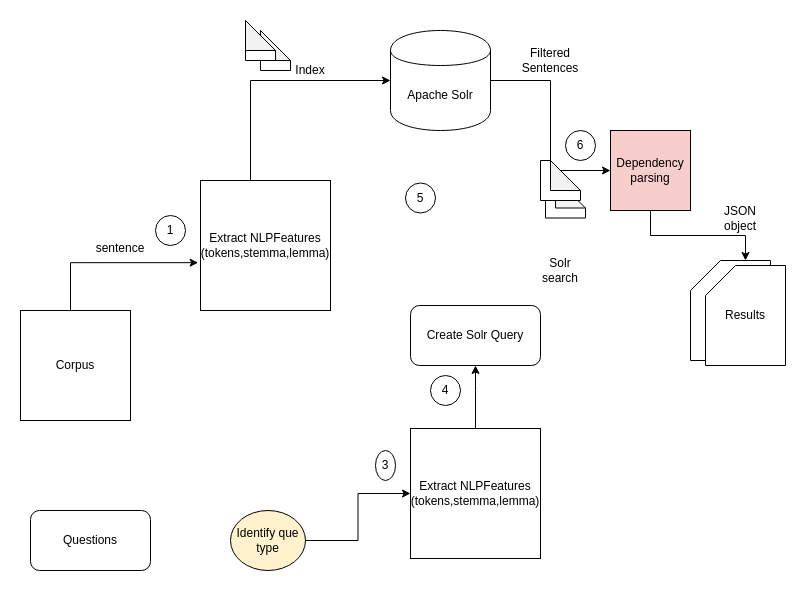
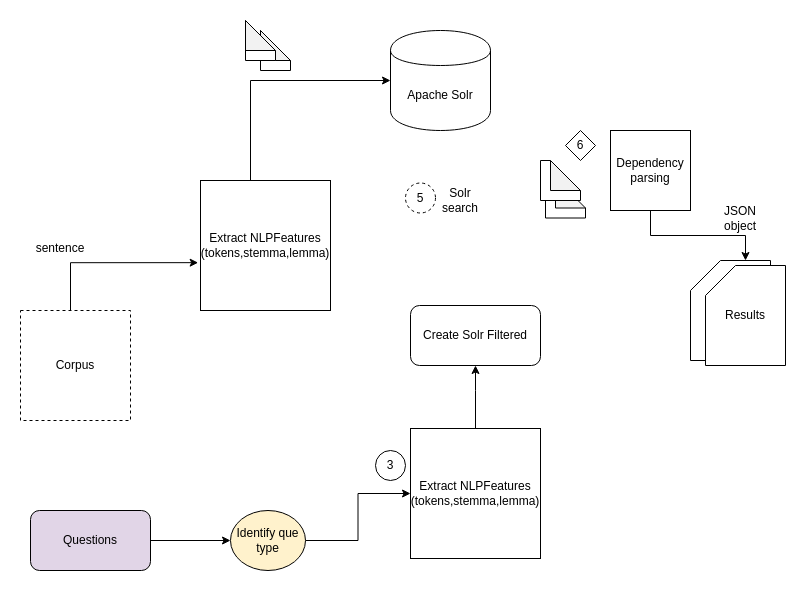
- <mxCell id="27" value="Filtered Sentences" style="text;html=1;strokeColor=none;fillColor=none;align=center;verticalAlign=middle;whiteSpace=wrap;rounded=0;" parent="1" vertex="1"><mxGeometry x="530" y="50" width="40" height="20" as="geometry" /></mxCell>
- <mxCell id="9" value="Index" style="text;html=1;align=center;verticalAlign=middle;whiteSpace=wrap;rounded=0;" parent="1" vertex="1"><mxGeometry x="290" y="60" width="40" height="20" as="geometry" /></mxCell>
- <mxCell id="7" style="edgeStyle=orthogonalEdgeStyle;rounded=0;orthogonalLoop=1;jettySize=auto;html=1;entryX=0;entryY=0.5;entryDx=0;entryDy=0;" parent="1" source="8" target="17" edge="1"><mxGeometry relative="1" as="geometry" /></mxCell>
- <mxCell id="22" value="6&lt;br&gt;" style="ellipse;whiteSpace=wrap;html=1;aspect=fixed;" parent="1" vertex="1"><mxGeometry x="565" y="130" width="30" height="30" as="geometry" /></mxCell>
+ <mxCell id="22" value="6&lt;br&gt;" style="rhombus;whiteSpace=wrap;html=1;aspect=fixed;" parent="1" vertex="1"><mxGeometry x="565" y="130" width="30" height="30" as="geometry" /></mxCell>
- <mxCell id="17" value="Dependency&lt;br&gt;parsing&lt;br&gt;" style="whiteSpace=wrap;html=1;aspect=fixed;fillColor=#f8cecc;" parent="1" vertex="1"><mxGeometry x="610" y="130" width="80" height="80" as="geometry" /></mxCell>
+ <mxCell id="17" value="Dependency&lt;br&gt;parsing&lt;br&gt;" style="whiteSpace=wrap;html=1;aspect=fixed;" parent="1" vertex="1"><mxGeometry x="610" y="130" width="80" height="80" as="geometry" /></mxCell>
- <mxCell id="21" value="5&lt;br&gt;" style="ellipse;whiteSpace=wrap;html=1;aspect=fixed;" parent="1" vertex="1"><mxGeometry x="405" y="182.5" width="30" height="30" as="geometry" /></mxCell>
+ <mxCell id="21" value="5&lt;br&gt;" style="ellipse;whiteSpace=wrap;html=1;aspect=fixed;dashed=1;" parent="1" vertex="1"><mxGeometry x="405" y="182.5" width="30" height="30" as="geometry" /></mxCell>
- <mxCell id="18" value="1" style="ellipse;whiteSpace=wrap;html=1;aspect=fixed;" parent="1" vertex="1"><mxGeometry x="155" y="215" width="30" height="30" as="geometry" /></mxCell>
- <mxCell id="6" value="sentence&lt;br&gt;&lt;br&gt;" style="text;html=1;align=center;verticalAlign=middle;whiteSpace=wrap;rounded=0;" parent="1" vertex="1"><mxGeometry x="100" y="245" width="40" height="20" as="geometry" /></mxCell>
+ <mxCell id="6" value="sentence&lt;br&gt;&lt;br&gt;" style="text;html=1;align=center;verticalAlign=middle;whiteSpace=wrap;rounded=0;" parent="1" vertex="1"><mxGeometry x="40" y="245" width="40" height="20" as="geometry" /></mxCell>
- <mxCell id="15" value="Solr search" style="text;html=1;strokeColor=none;fillColor=none;align=center;verticalAlign=middle;whiteSpace=wrap;rounded=0;" parent="1" vertex="1"><mxGeometry x="540" y="260" width="40" height="20" as="geometry" /></mxCell>
+ <mxCell id="15" value="Solr search" style="text;html=1;strokeColor=none;fillColor=none;align=center;verticalAlign=middle;whiteSpace=wrap;rounded=0;" parent="1" vertex="1"><mxGeometry x="440" y="190" width="40" height="20" as="geometry" /></mxCell>
- <mxCell id="13" value="Create Solr Query" style="rounded=1;whiteSpace=wrap;html=1;" parent="1" vertex="1"><mxGeometry x="410" y="305" width="130" height="60" as="geometry" /></mxCell>
+ <mxCell id="13" value="Create Solr Filtered" style="rounded=1;whiteSpace=wrap;html=1;" parent="1" vertex="1"><mxGeometry x="410" y="305" width="130" height="60" as="geometry" /></mxCell>
- <mxCell id="3" value="Corpus" style="whiteSpace=wrap;html=1;aspect=fixed;" parent="1" vertex="1"><mxGeometry x="20" y="310" width="110" height="110" as="geometry" /></mxCell>
+ <mxCell id="3" value="Corpus" style="whiteSpace=wrap;html=1;aspect=fixed;dashed=1;" parent="1" vertex="1"><mxGeometry x="20" y="310" width="110" height="110" as="geometry" /></mxCell>
- <mxCell id="20" value="4&lt;br&gt;" style="ellipse;whiteSpace=wrap;html=1;aspect=fixed;" parent="1" vertex="1"><mxGeometry x="430" y="375" width="30" height="30" as="geometry" /></mxCell>
- <mxCell id="19" value="3&lt;br&gt;" style="ellipse;whiteSpace=wrap;html=1;aspect=fixed;" parent="1" vertex="1"><mxGeometry x="375" y="450" width="20" height="30" as="geometry" /></mxCell>
+ <mxCell id="19" value="3&lt;br&gt;" style="ellipse;whiteSpace=wrap;html=1;aspect=fixed;" parent="1" vertex="1"><mxGeometry x="375" y="450" width="30" height="30" as="geometry" /></mxCell>
- <mxCell id="12" value="Questions" style="rounded=1;whiteSpace=wrap;html=1;" parent="1" vertex="1"><mxGeometry x="30" y="510" width="120" height="60" as="geometry" /></mxCell>
+ <mxCell id="12" value="Questions" style="rounded=1;whiteSpace=wrap;html=1;fillColor=#e1d5e7;" parent="1" vertex="1"><mxGeometry x="30" y="510" width="120" height="60" as="geometry" /></mxCell>
+ <mxCell id="11" value="" style="edgeStyle=orthogonalEdgeStyle;rounded=0;orthogonalLoop=1;jettySize=auto;html=1;" edge="1" parent="1" source="12" target="30"><mxGeometry relative="1" as="geometry" /></mxCell>
